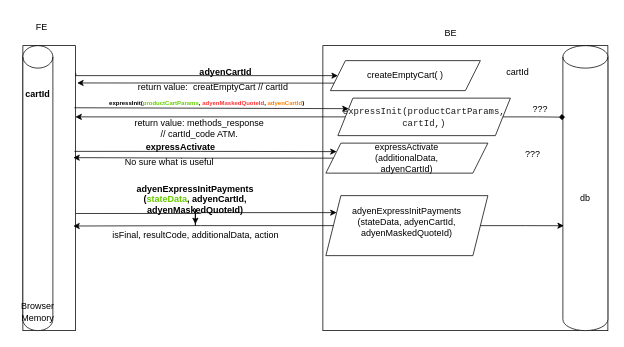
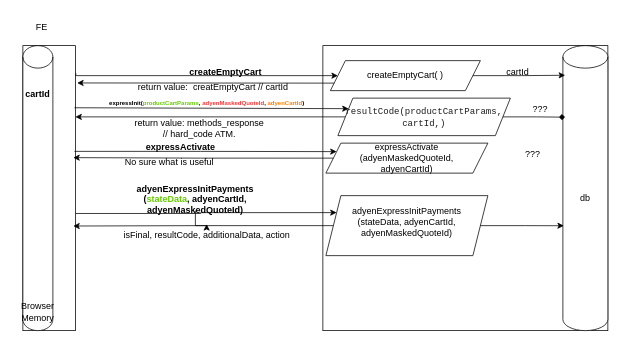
- <mxCell id="10" value="BE" style="text;html=1;align=center;verticalAlign=middle;resizable=0;points=[];autosize=1;strokeColor=none;fillColor=none;" parent="1" vertex="1"><mxGeometry x="580" y="28" width="40" height="30" as="geometry" /></mxCell>
- <mxCell id="5" value="&lt;b&gt;adyenCartId&lt;/b&gt;" style="text;html=1;align=center;verticalAlign=middle;resizable=0;points=[];autosize=1;strokeColor=none;fillColor=none;" parent="1" vertex="1"><mxGeometry x="240" y="80" width="120" height="30" as="geometry" /></mxCell>
+ <mxCell id="5" value="&lt;b&gt;createEmptyCart&lt;/b&gt;" style="text;html=1;align=center;verticalAlign=middle;resizable=0;points=[];autosize=1;strokeColor=none;fillColor=none;" parent="1" vertex="1"><mxGeometry x="240" y="80" width="120" height="30" as="geometry" /></mxCell>
+ <mxCell id="18" style="edgeStyle=orthogonalEdgeStyle;rounded=0;orthogonalLoop=1;jettySize=auto;html=1;entryX=0.05;entryY=0.104;entryDx=0;entryDy=0;entryPerimeter=0;" parent="1" source="7" target="11" edge="1"><mxGeometry relative="1" as="geometry" /></mxCell>
- <mxCell id="14" value="&lt;div style=&quot;&quot;&gt;&lt;span style=&quot;background-color: transparent; font-variant-ligatures: none; white-space-collapse: preserve;&quot;&gt;&lt;font face=&quot;Monaco, Menlo, Consolas, Courier New, monospace&quot; color=&quot;#1d1c1d&quot;&gt;expressInit(productCartParams, cartId,)&lt;/font&gt;&lt;/span&gt;&lt;/div&gt;" style="shape=parallelogram;perimeter=parallelogramPerimeter;whiteSpace=wrap;html=1;fixedSize=1;align=center;" parent="1" vertex="1"><mxGeometry x="450" y="130" width="230" height="50" as="geometry" /></mxCell>
+ <mxCell id="14" value="&lt;div style=&quot;&quot;&gt;&lt;span style=&quot;background-color: transparent; font-variant-ligatures: none; white-space-collapse: preserve;&quot;&gt;&lt;font face=&quot;Monaco, Menlo, Consolas, Courier New, monospace&quot; color=&quot;#1d1c1d&quot;&gt;resultCode(productCartParams, cartId,)&lt;/font&gt;&lt;/span&gt;&lt;/div&gt;" style="shape=parallelogram;perimeter=parallelogramPerimeter;whiteSpace=wrap;html=1;fixedSize=1;align=center;" parent="1" vertex="1"><mxGeometry x="450" y="130" width="230" height="50" as="geometry" /></mxCell>
- <mxCell id="20" value="return value: methods_response&lt;br&gt;&lt;div&gt;// cartId_code ATM.&lt;/div&gt;" style="text;html=1;align=center;verticalAlign=middle;resizable=0;points=[];autosize=1;strokeColor=none;fillColor=none;" parent="1" vertex="1"><mxGeometry x="165" y="150" width="200" height="40" as="geometry" /></mxCell>
+ <mxCell id="20" value="return value: methods_response&lt;br&gt;&lt;div&gt;// hard_code ATM.&lt;/div&gt;" style="text;html=1;align=center;verticalAlign=middle;resizable=0;points=[];autosize=1;strokeColor=none;fillColor=none;" parent="1" vertex="1"><mxGeometry x="165" y="150" width="200" height="40" as="geometry" /></mxCell>
- <mxCell id="23" value="expressActivate&lt;div&gt;(additionalData,&lt;div&gt;adyenCartId)&lt;/div&gt;&lt;/div&gt;" style="shape=parallelogram;perimeter=parallelogramPerimeter;whiteSpace=wrap;html=1;fixedSize=1;" parent="1" vertex="1"><mxGeometry x="434" y="190" width="216" height="40" as="geometry" /></mxCell>
+ <mxCell id="23" value="expressActivate&lt;div&gt;(adyenMaskedQuoteId,&lt;div&gt;adyenCartId)&lt;/div&gt;&lt;/div&gt;" style="shape=parallelogram;perimeter=parallelogramPerimeter;whiteSpace=wrap;html=1;fixedSize=1;" parent="1" vertex="1"><mxGeometry x="434" y="190" width="216" height="40" as="geometry" /></mxCell>
- <mxCell id="36" value="isFinal, resultCode, additionalData, action" style="text;html=1;align=center;verticalAlign=middle;resizable=0;points=[];autosize=1;strokeColor=none;fillColor=none;" parent="1" vertex="1"><mxGeometry x="140" y="298" width="240" height="30" as="geometry" /></mxCell>
+ <mxCell id="36" value="isFinal, resultCode, additionalData, action" style="text;html=1;align=center;verticalAlign=middle;resizable=0;points=[];autosize=1;strokeColor=none;fillColor=none;" parent="1" vertex="1"><mxGeometry x="155" y="298" width="240" height="30" as="geometry" /></mxCell>
